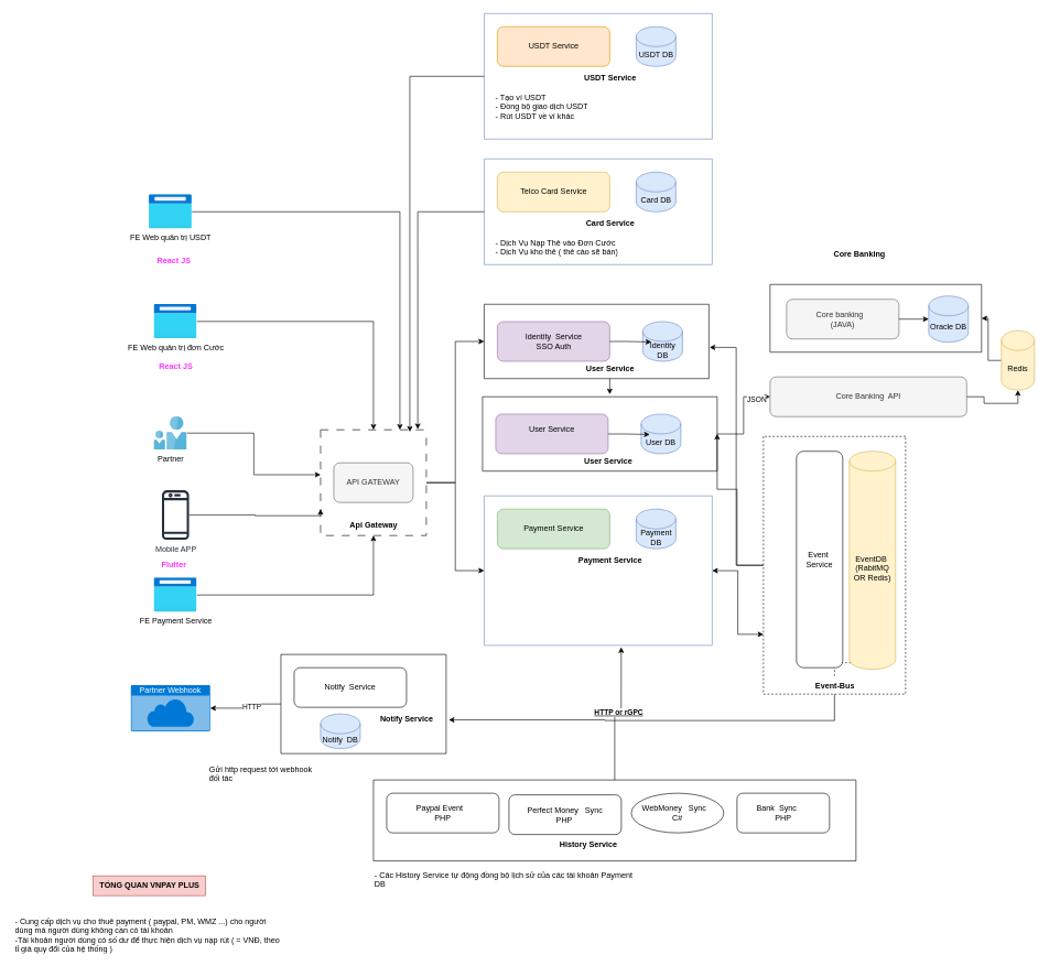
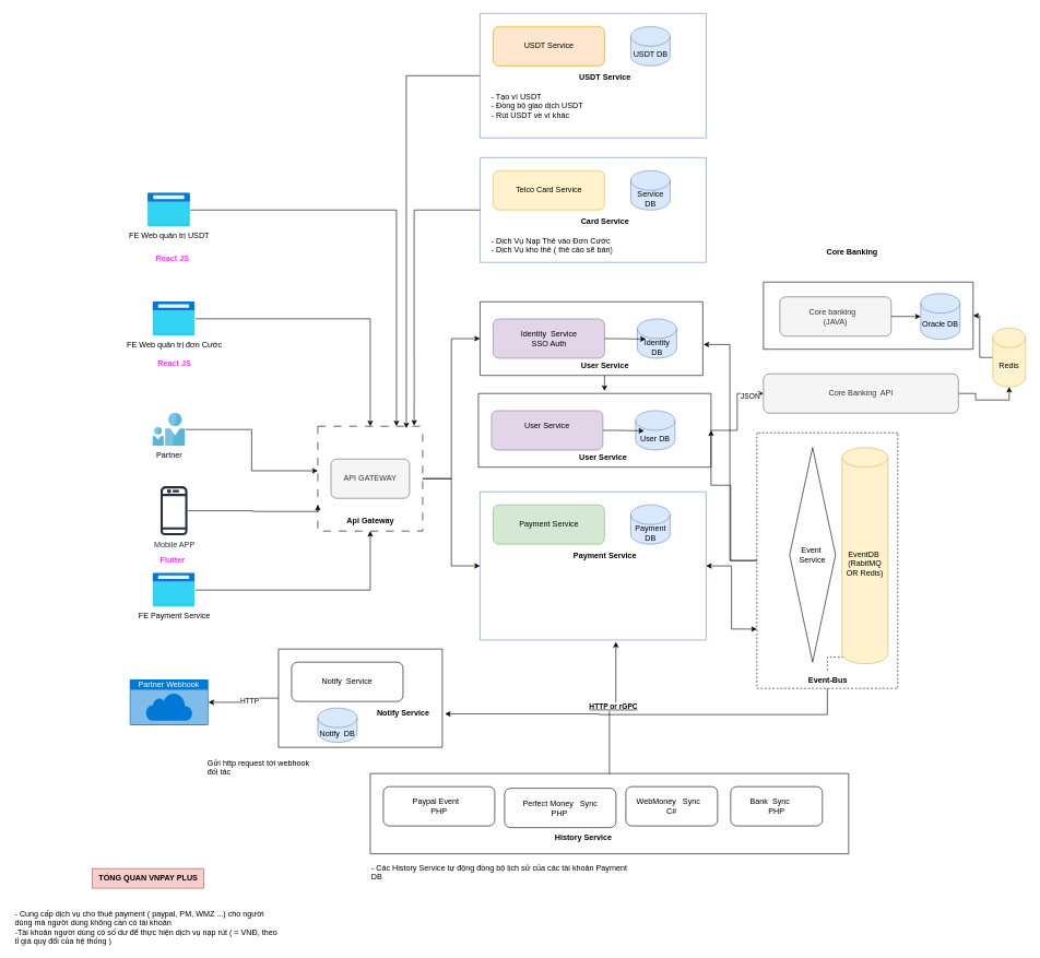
- <mxCell id="70" value="Card DB" style="shape=cylinder3;whiteSpace=wrap;html=1;boundedLbl=1;backgroundOutline=1;size=15;fillColor=#dae8fc;strokeColor=#6c8ebf;" parent="67" vertex="1"><mxGeometry x="230" y="20" width="60" height="60" as="geometry" /></mxCell>
+ <mxCell id="70" value="Service DB" style="shape=cylinder3;whiteSpace=wrap;html=1;boundedLbl=1;backgroundOutline=1;size=15;fillColor=#dae8fc;strokeColor=#6c8ebf;" parent="67" vertex="1"><mxGeometry x="230" y="20" width="60" height="60" as="geometry" /></mxCell>
- <mxCell id="28" value="Event&amp;nbsp; Service" style="rounded=1;whiteSpace=wrap;html=1;" parent="24" vertex="1"><mxGeometry x="50" y="22.5" width="70" height="327.5" as="geometry" /></mxCell>
+ <mxCell id="28" value="Event&amp;nbsp; Service" style="rhombus;whiteSpace=wrap;html=1;" parent="24" vertex="1"><mxGeometry x="50" y="22.5" width="70" height="327.5" as="geometry" /></mxCell>
- <mxCell id="46" value="&lt;div&gt;WebMoney &amp;nbsp; Sync&lt;span style=&quot;white-space: pre;&quot;&gt;&#09;&lt;/span&gt;&lt;/div&gt;&lt;div&gt;&lt;span style=&quot;white-space: pre;&quot;&gt;C#&lt;br&gt;&lt;/span&gt;&lt;/div&gt;" style="ellipse;whiteSpace=wrap;html=1;" parent="43" vertex="1"><mxGeometry x="390" y="20" width="140" height="60" as="geometry" /></mxCell>
+ <mxCell id="46" value="&lt;div&gt;WebMoney &amp;nbsp; Sync&lt;span style=&quot;white-space: pre;&quot;&gt;&#09;&lt;/span&gt;&lt;/div&gt;&lt;div&gt;&lt;span style=&quot;white-space: pre;&quot;&gt;C#&lt;br&gt;&lt;/span&gt;&lt;/div&gt;" style="rounded=1;whiteSpace=wrap;html=1;" parent="43" vertex="1"><mxGeometry x="390" y="20" width="140" height="60" as="geometry" /></mxCell>
